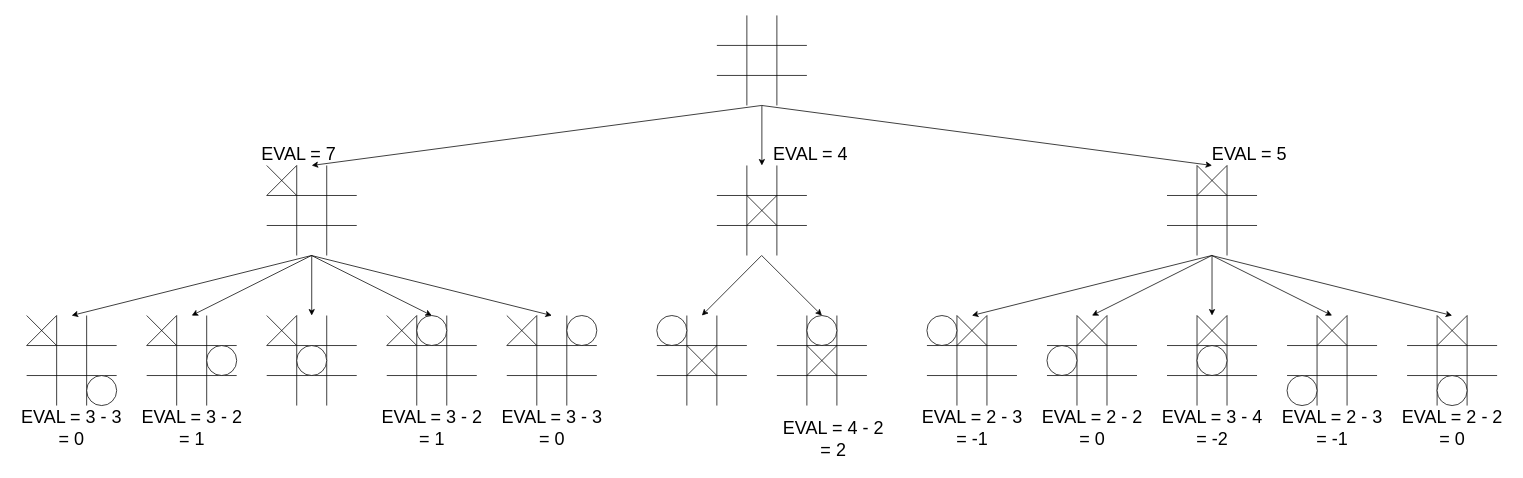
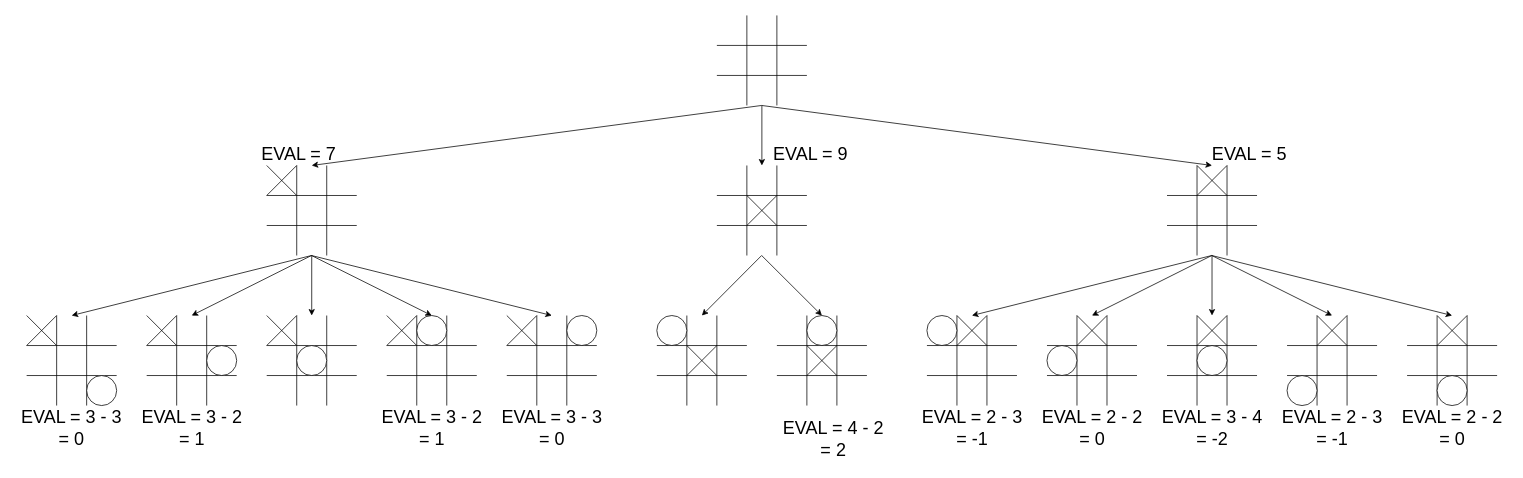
- <mxCell id="153" value="&lt;font style=&quot;font-size: 24px;&quot;&gt;EVAL = 4&lt;/font&gt;" style="text;html=1;strokeColor=none;fillColor=none;align=center;verticalAlign=middle;whiteSpace=wrap;rounded=0;" vertex="1" parent="1"><mxGeometry x="1025" y="190" width="110" height="30" as="geometry" /></mxCell>
+ <mxCell id="153" value="&lt;font style=&quot;font-size: 24px;&quot;&gt;EVAL = 9&lt;/font&gt;" style="text;html=1;strokeColor=none;fillColor=none;align=center;verticalAlign=middle;whiteSpace=wrap;rounded=0;" vertex="1" parent="1"><mxGeometry x="1025" y="190" width="110" height="30" as="geometry" /></mxCell>
